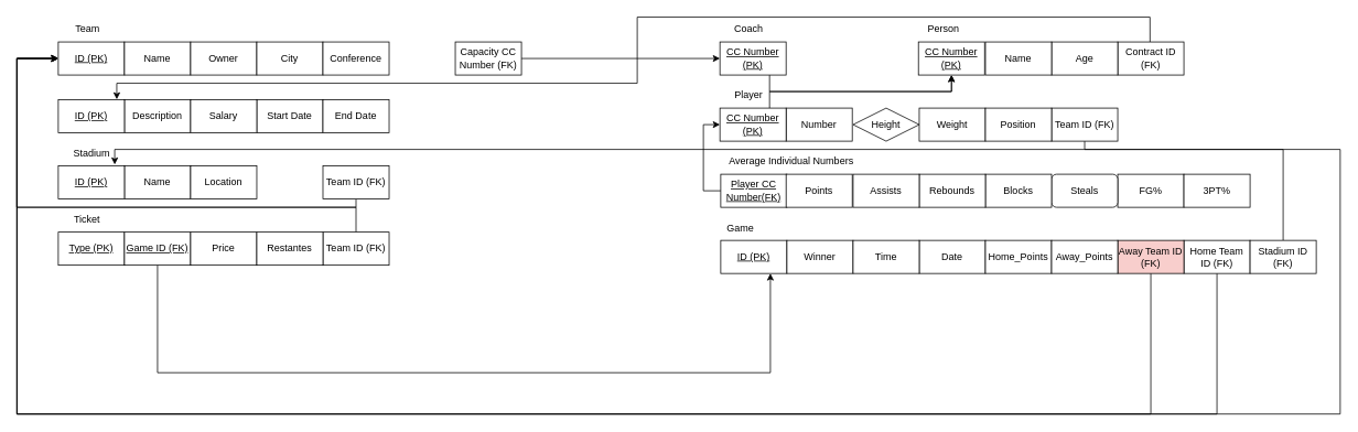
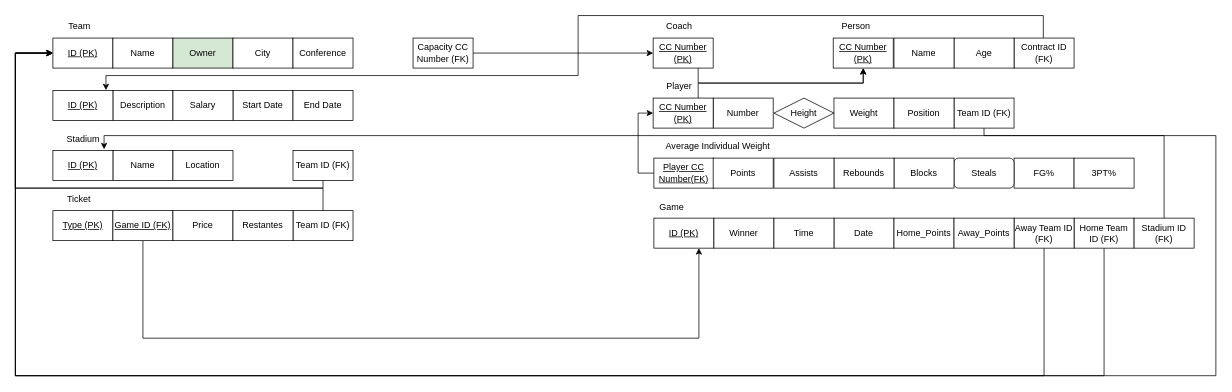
- <mxCell id="4" value="Owner" style="rounded=0;whiteSpace=wrap;html=1;" parent="1" vertex="1"><mxGeometry x="230" y="50" width="80" height="40" as="geometry" /></mxCell>
+ <mxCell id="4" value="Owner" style="rounded=0;whiteSpace=wrap;html=1;fillColor=#d5e8d4;" parent="1" vertex="1"><mxGeometry x="230" y="50" width="80" height="40" as="geometry" /></mxCell>
- <mxCell id="57" value="Average Individual Numbers" style="text;html=1;align=center;verticalAlign=middle;resizable=0;points=[];autosize=1;strokeColor=none;fillColor=none;" parent="1" vertex="1"><mxGeometry x="871" y="180" width="170" height="30" as="geometry" /></mxCell>
+ <mxCell id="57" value="Average Individual Weight" style="text;html=1;align=center;verticalAlign=middle;resizable=0;points=[];autosize=1;strokeColor=none;fillColor=none;" parent="1" vertex="1"><mxGeometry x="871" y="180" width="170" height="30" as="geometry" /></mxCell>
- <mxCell id="32" value="Away Team ID (FK)" style="rounded=0;whiteSpace=wrap;html=1;fillColor=#f8cecc;" parent="1" vertex="1"><mxGeometry x="1351" y="290" width="80" height="40" as="geometry" /></mxCell>
+ <mxCell id="32" value="Away Team ID (FK)" style="rounded=0;whiteSpace=wrap;html=1;" parent="1" vertex="1"><mxGeometry x="1351" y="290" width="80" height="40" as="geometry" /></mxCell>
